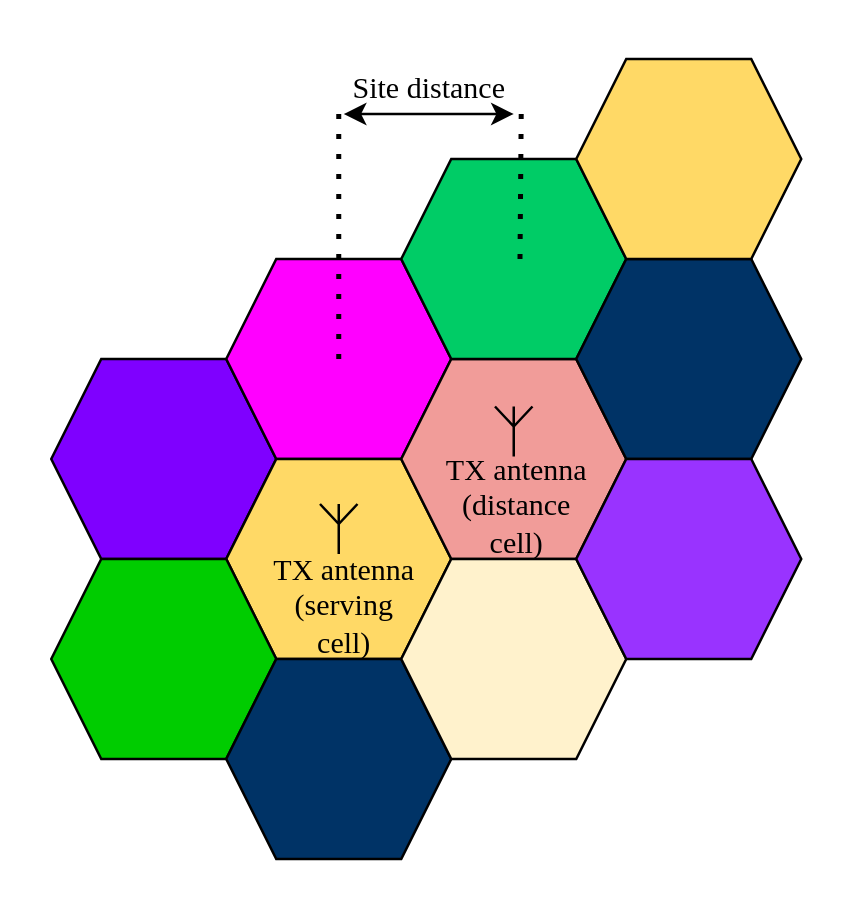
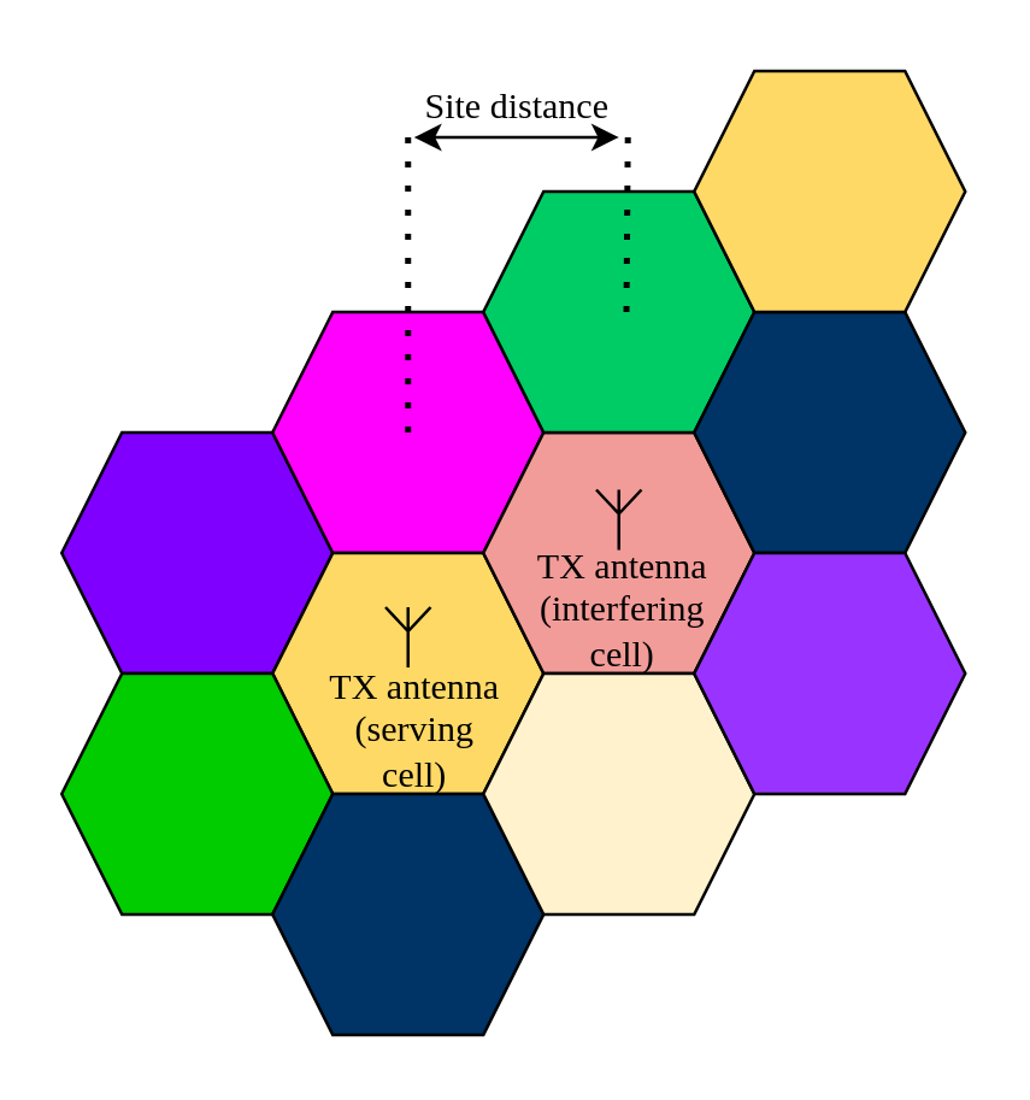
- <mxCell id="15" value="&lt;font face=&quot;Times New Roman&quot;&gt;TX antenna (distance&lt;br&gt;cell)&lt;/font&gt;" style="text;html=1;strokeColor=none;fillColor=none;align=center;verticalAlign=middle;whiteSpace=wrap;rounded=0;" vertex="1" parent="1"><mxGeometry x="164" y="192" width="85" height="20" as="geometry" /></mxCell>
+ <mxCell id="15" value="&lt;font face=&quot;Times New Roman&quot;&gt;TX antenna (interfering&lt;br&gt;cell)&lt;/font&gt;" style="text;html=1;strokeColor=none;fillColor=none;align=center;verticalAlign=middle;whiteSpace=wrap;rounded=0;" vertex="1" parent="1"><mxGeometry x="164" y="192" width="85" height="20" as="geometry" /></mxCell>
